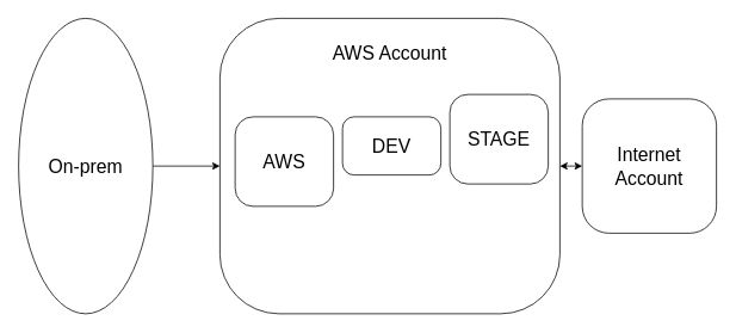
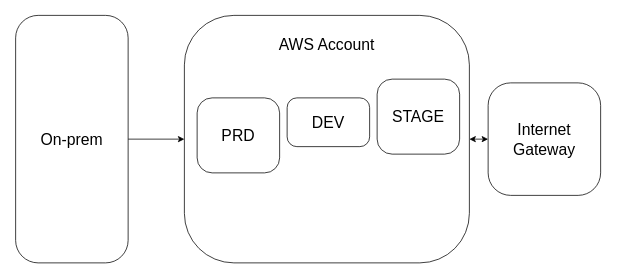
- <mxCell id="7" value="&lt;font style=&quot;font-size: 21px&quot;&gt;AWS&lt;/font&gt;" style="rounded=1;whiteSpace=wrap;html=1;arcSize=20;" parent="1" vertex="1"><mxGeometry x="262" y="130" width="110" height="100" as="geometry" /></mxCell>
+ <mxCell id="7" value="&lt;font style=&quot;font-size: 21px&quot;&gt;PRD&lt;/font&gt;" style="rounded=1;whiteSpace=wrap;html=1;arcSize=20;" parent="1" vertex="1"><mxGeometry x="262" y="130" width="110" height="100" as="geometry" /></mxCell>
- <mxCell id="3" value="&lt;font style=&quot;font-size: 21px&quot;&gt;On-prem&lt;/font&gt;" style="ellipse;whiteSpace=wrap;html=1;arcSize=20;" parent="1" vertex="1"><mxGeometry x="20" y="20" width="150" height="330" as="geometry" /></mxCell>
+ <mxCell id="3" value="&lt;font style=&quot;font-size: 21px&quot;&gt;On-prem&lt;/font&gt;" style="rounded=1;whiteSpace=wrap;html=1;arcSize=20;" parent="1" vertex="1"><mxGeometry x="20" y="20" width="150" height="330" as="geometry" /></mxCell>
- <mxCell id="6" value="&lt;font style=&quot;font-size: 21px&quot;&gt;Internet Account&lt;/font&gt;" style="rounded=1;whiteSpace=wrap;html=1;arcSize=20;" parent="1" vertex="1"><mxGeometry x="650" y="110" width="150" height="150" as="geometry" /></mxCell>
+ <mxCell id="6" value="&lt;font style=&quot;font-size: 21px&quot;&gt;Internet Gateway&lt;/font&gt;" style="rounded=1;whiteSpace=wrap;html=1;arcSize=20;" parent="1" vertex="1"><mxGeometry x="650" y="110" width="150" height="150" as="geometry" /></mxCell>
